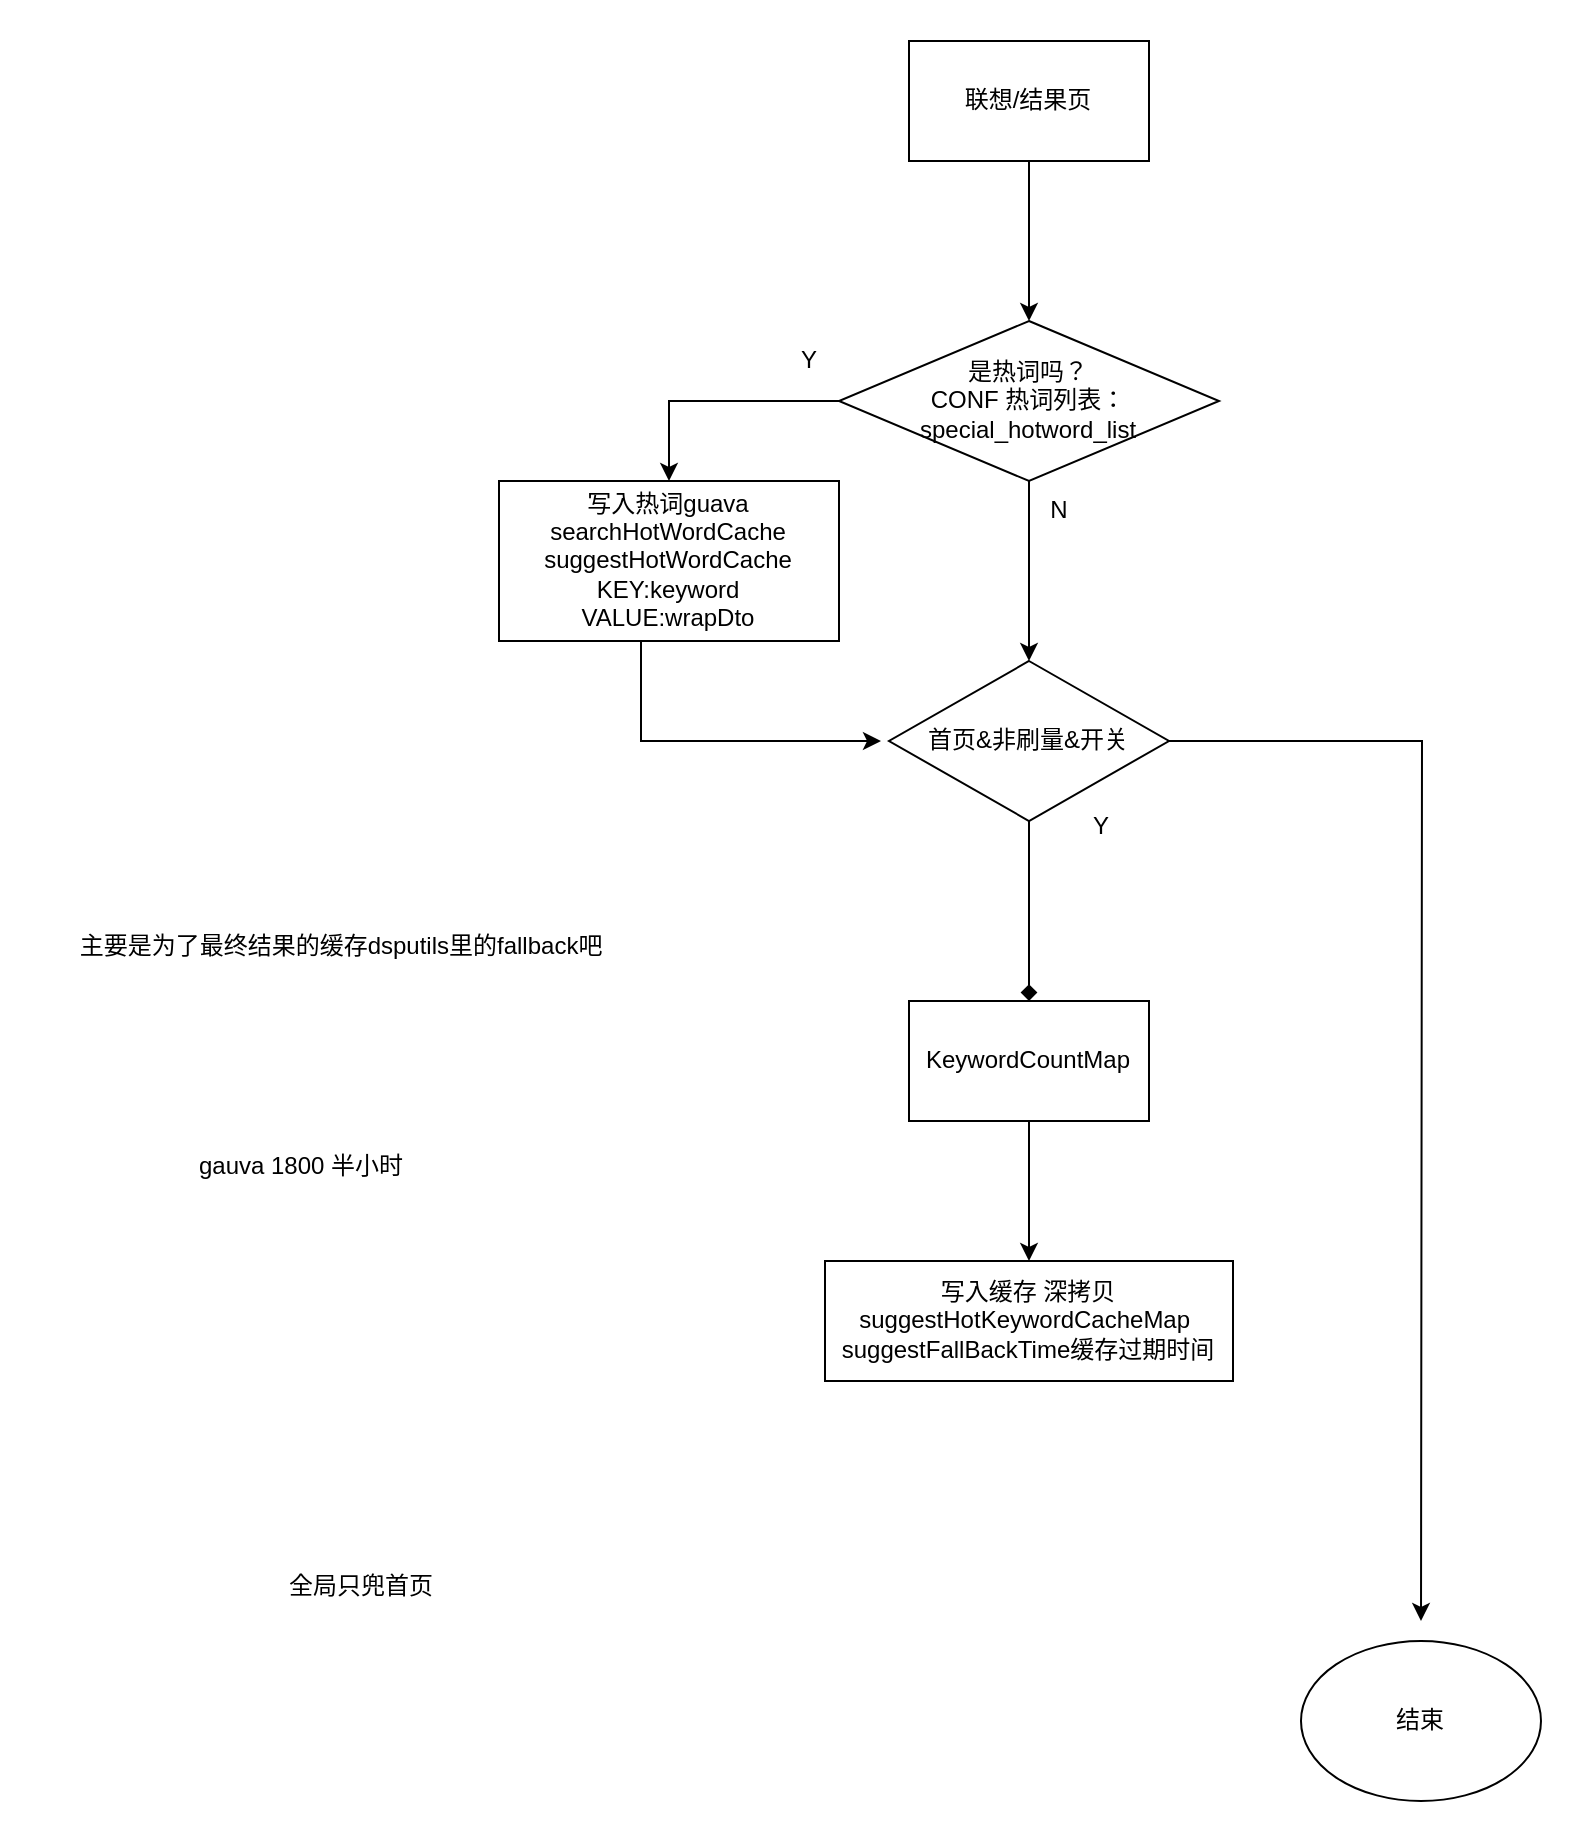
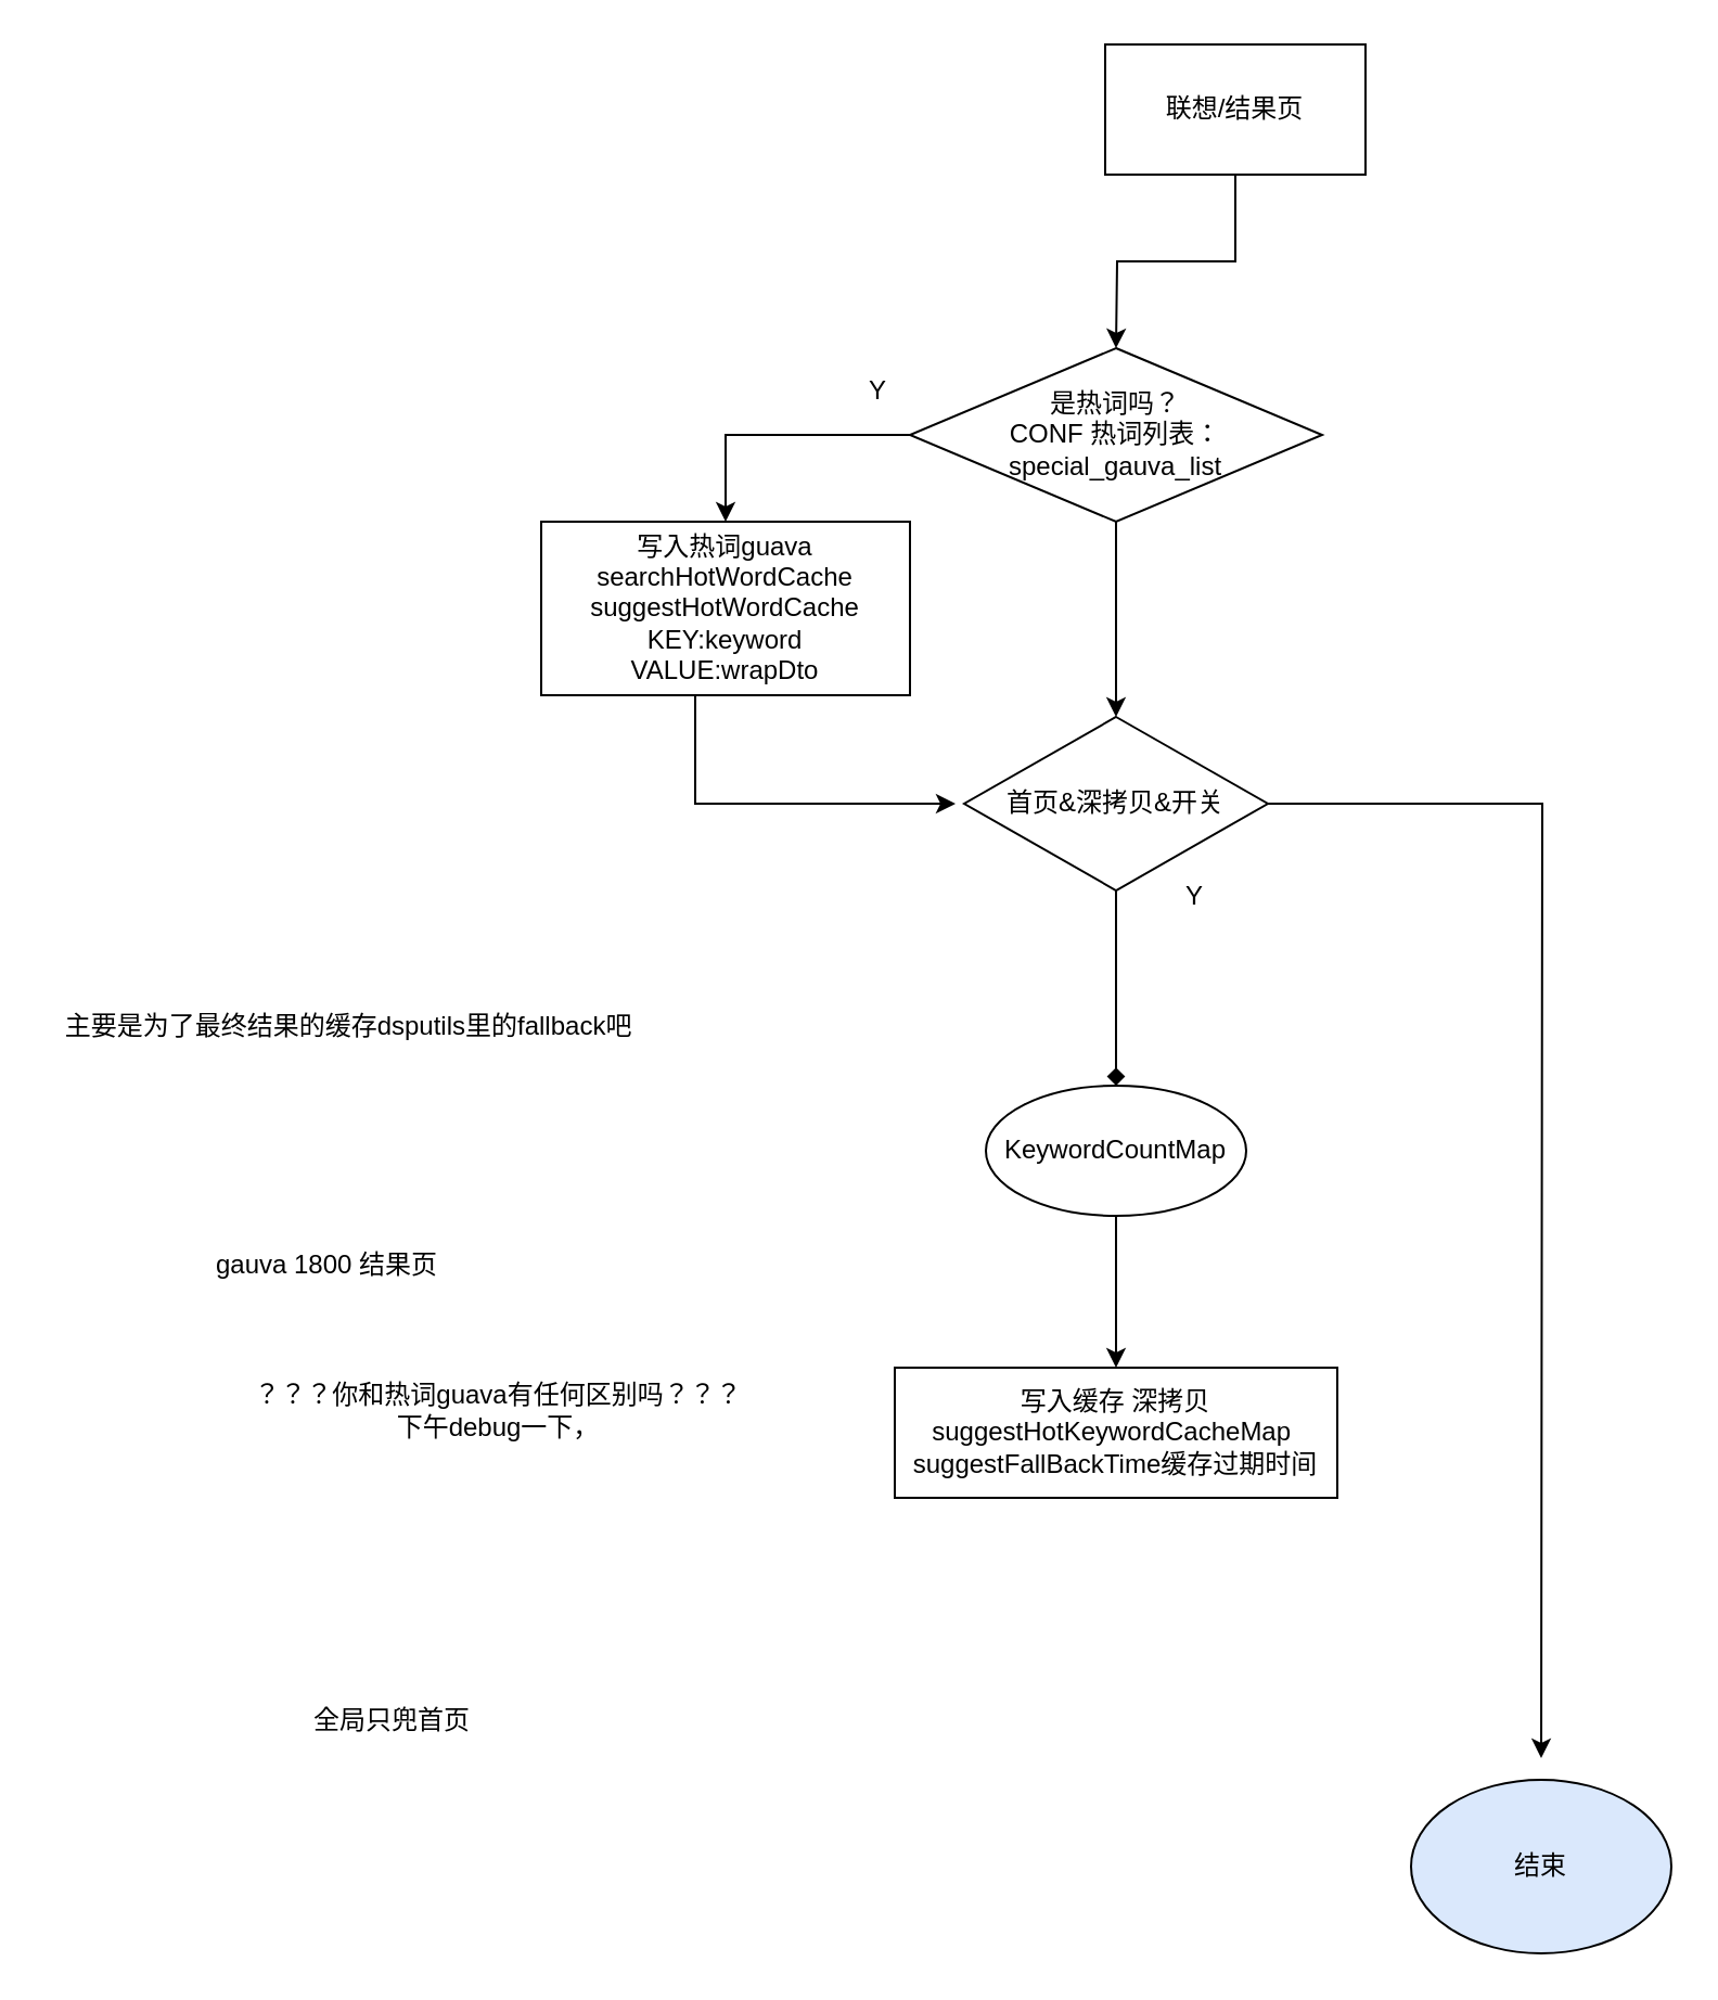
- <mxCell id="3" value="联想/结果页" style="whiteSpace=wrap;html=1;" vertex="1" parent="1"><mxGeometry x="454" y="20" width="120" height="60" as="geometry" /></mxCell>
+ <mxCell id="3" value="联想/结果页" style="whiteSpace=wrap;html=1;" vertex="1" parent="1"><mxGeometry x="509" y="20" width="120" height="60" as="geometry" /></mxCell>
- <mxCell id="6" value="是热词吗？&lt;br&gt;CONF 热词列表： special_hotword_list" style="rhombus;whiteSpace=wrap;html=1;" vertex="1" parent="1"><mxGeometry x="419" y="160" width="190" height="80" as="geometry" /></mxCell>
+ <mxCell id="6" value="是热词吗？&lt;br&gt;CONF 热词列表： special_gauva_list" style="rhombus;whiteSpace=wrap;html=1;" vertex="1" parent="1"><mxGeometry x="419" y="160" width="190" height="80" as="geometry" /></mxCell>
- <mxCell id="9" value="N" style="text;html=1;align=center;verticalAlign=middle;resizable=0;points=[];autosize=1;strokeColor=none;fillColor=none;" vertex="1" parent="1"><mxGeometry x="514" y="240" width="30" height="30" as="geometry" /></mxCell>
- <mxCell id="13" value="首页&amp;amp;非刷量&amp;amp;开关" style="rhombus;whiteSpace=wrap;html=1;" vertex="1" parent="1"><mxGeometry x="444" y="330" width="140" height="80" as="geometry" /></mxCell>
+ <mxCell id="13" value="首页&amp;amp;深拷贝&amp;amp;开关" style="rhombus;whiteSpace=wrap;html=1;" vertex="1" parent="1"><mxGeometry x="444" y="330" width="140" height="80" as="geometry" /></mxCell>
- <mxCell id="20" value="主要是为了最终结果的缓存dsputils里的fallback吧" style="text;html=1;align=center;verticalAlign=middle;resizable=0;points=[];autosize=1;strokeColor=none;fillColor=none;" vertex="1" parent="1"><mxGeometry x="30" y="458" width="280" height="30" as="geometry" /></mxCell>
+ <mxCell id="20" value="主要是为了最终结果的缓存dsputils里的fallback吧" style="text;html=1;align=center;verticalAlign=middle;resizable=0;points=[];autosize=1;strokeColor=none;fillColor=none;" vertex="1" parent="1"><mxGeometry x="20" y="458" width="280" height="30" as="geometry" /></mxCell>
- <mxCell id="15" value="KeywordCountMap" style="whiteSpace=wrap;html=1;" vertex="1" parent="1"><mxGeometry x="454" y="500" width="120" height="60" as="geometry" /></mxCell>
+ <mxCell id="15" value="KeywordCountMap" style="ellipse;whiteSpace=wrap;html=1;" vertex="1" parent="1"><mxGeometry x="454" y="500" width="120" height="60" as="geometry" /></mxCell>
- <mxCell id="22" value="gauva 1800 半小时" style="text;html=1;align=center;verticalAlign=middle;resizable=0;points=[];autosize=1;strokeColor=none;fillColor=none;" vertex="1" parent="1"><mxGeometry x="85" y="568" width="130" height="30" as="geometry" /></mxCell>
+ <mxCell id="22" value="gauva 1800 结果页" style="text;html=1;align=center;verticalAlign=middle;resizable=0;points=[];autosize=1;strokeColor=none;fillColor=none;" vertex="1" parent="1"><mxGeometry x="85" y="568" width="130" height="30" as="geometry" /></mxCell>
+ <mxCell id="19" value="？？？你和热词guava有任何区别吗？？？&lt;br&gt;下午debug一下，" style="text;html=1;align=center;verticalAlign=middle;resizable=0;points=[];autosize=1;strokeColor=none;fillColor=none;" vertex="1" parent="1"><mxGeometry x="104" y="630" width="250" height="40" as="geometry" /></mxCell>
- <mxCell id="17" value="结束" style="ellipse;whiteSpace=wrap;html=1;" vertex="1" parent="1"><mxGeometry x="650" y="820" width="120" height="80" as="geometry" /></mxCell>
+ <mxCell id="17" value="结束" style="ellipse;whiteSpace=wrap;html=1;fillColor=#dae8fc;" vertex="1" parent="1"><mxGeometry x="650" y="820" width="120" height="80" as="geometry" /></mxCell>
